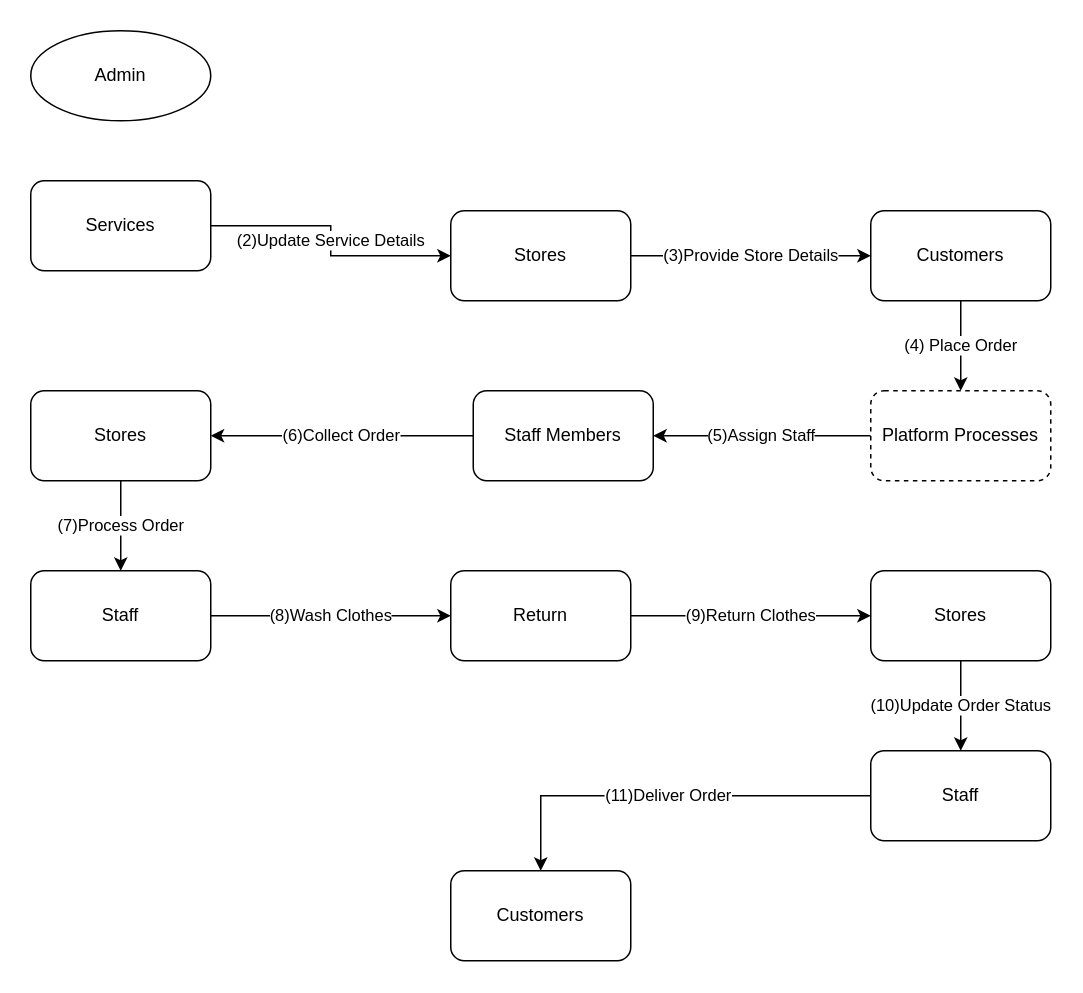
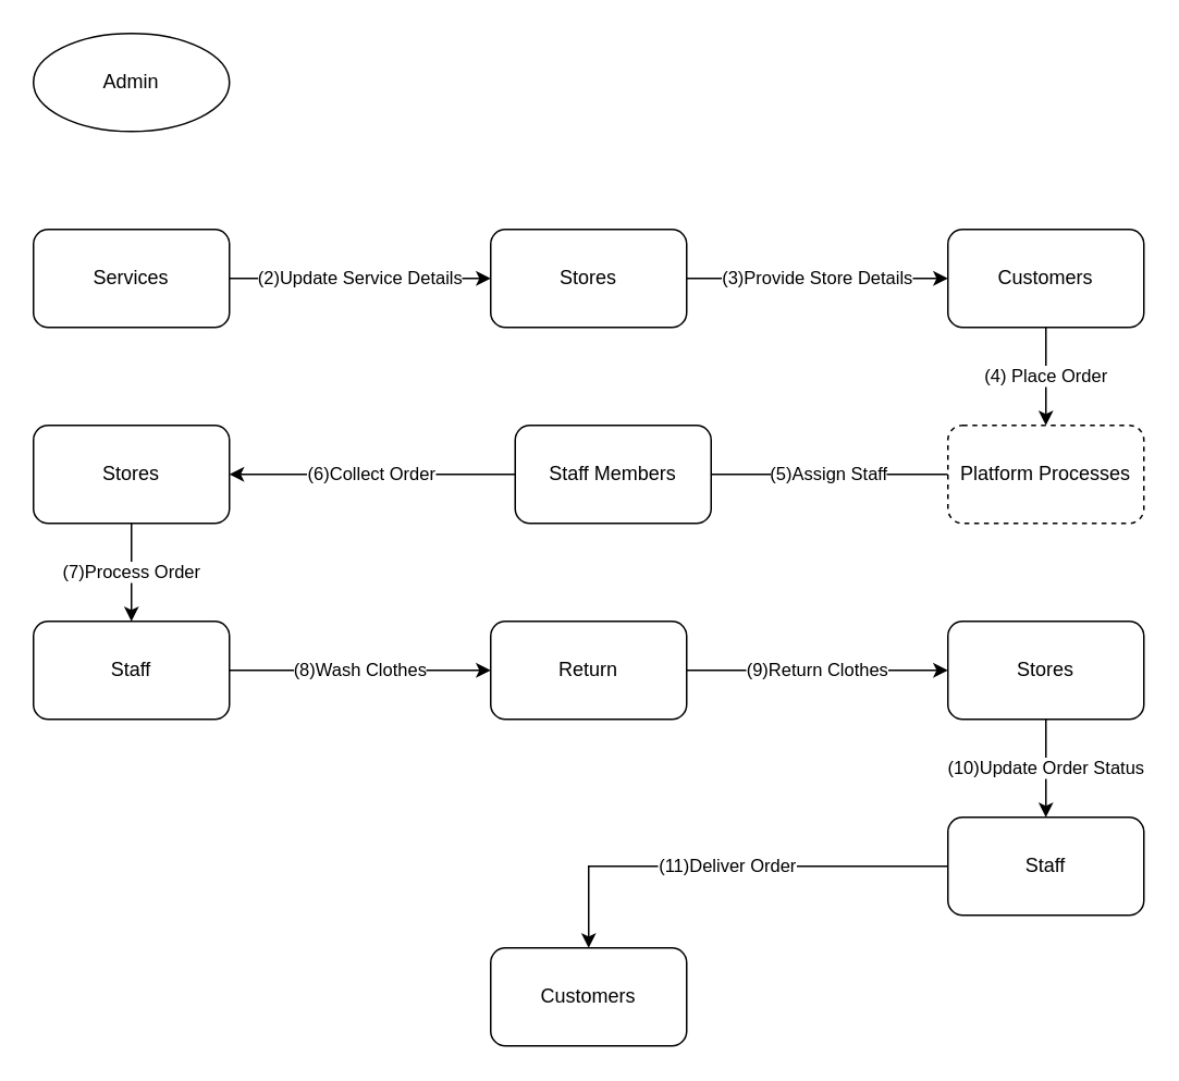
- <mxCell id="4" value="Services" style="rounded=1;whiteSpace=wrap;html=1;" vertex="1" parent="1"><mxGeometry x="20" y="120" width="120" height="60" as="geometry" /></mxCell>
+ <mxCell id="4" value="Services" style="rounded=1;whiteSpace=wrap;html=1;" vertex="1" parent="1"><mxGeometry x="20" y="140" width="120" height="60" as="geometry" /></mxCell>
- <mxCell id="9" value="(5)Assign Staff" style="edgeStyle=orthogonalEdgeStyle;rounded=0;orthogonalLoop=1;jettySize=auto;html=1;" edge="1" parent="1" source="10" target="12"><mxGeometry relative="1" as="geometry" /></mxCell>
+ <mxCell id="9" value="(5)Assign Staff" style="edgeStyle=orthogonalEdgeStyle;rounded=0;orthogonalLoop=1;jettySize=auto;html=1;endArrow=none;" edge="1" parent="1" source="10" target="12"><mxGeometry relative="1" as="geometry" /></mxCell>
